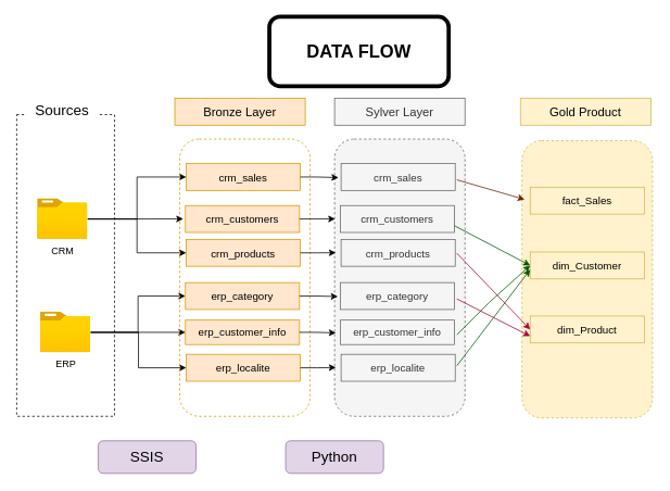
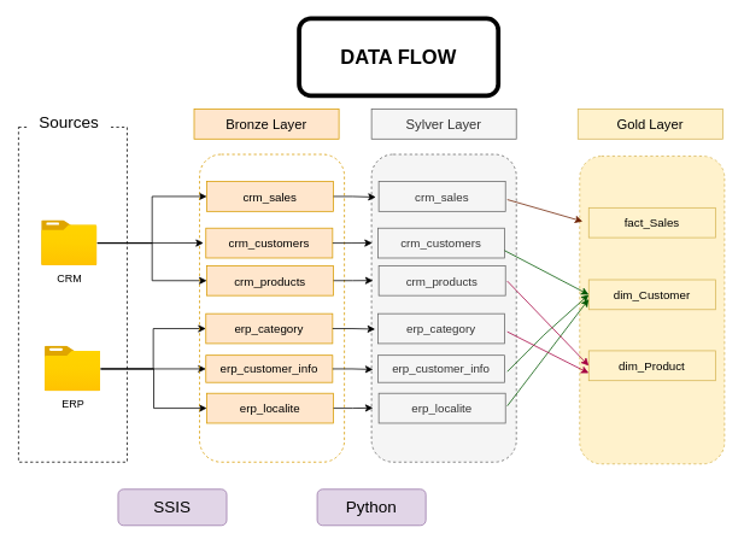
- <mxCell id="14" value="Gold Product" style="rounded=0;whiteSpace=wrap;html=1;fillColor=#fff2cc;strokeColor=#d6b656;fontSize=15;" parent="1" vertex="1"><mxGeometry x="638" y="120" width="160" height="33" as="geometry" /></mxCell>
+ <mxCell id="14" value="Gold Layer" style="rounded=0;whiteSpace=wrap;html=1;fillColor=#fff2cc;strokeColor=#d6b656;fontSize=15;" parent="1" vertex="1"><mxGeometry x="638" y="120" width="160" height="33" as="geometry" /></mxCell>
- <mxCell id="22" value="SSIS" style="rounded=1;whiteSpace=wrap;html=1;fillColor=#e1d5e7;strokeColor=#9673a6;fontSize=18;" parent="1" vertex="1"><mxGeometry x="120" y="540" width="120" height="40" as="geometry" /></mxCell>
+ <mxCell id="22" value="SSIS" style="rounded=1;whiteSpace=wrap;html=1;fillColor=#e1d5e7;strokeColor=#9673a6;fontSize=18;" parent="1" vertex="1"><mxGeometry x="130" y="540" width="120" height="40" as="geometry" /></mxCell>
